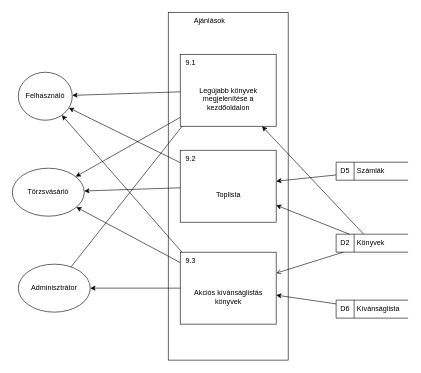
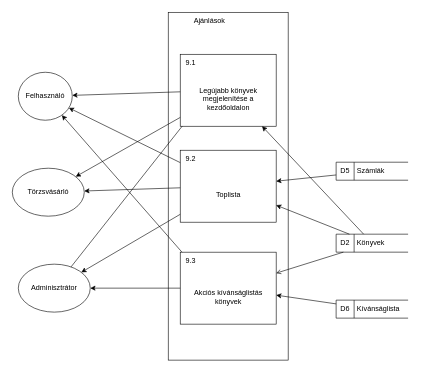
- <mxCell id="22" value="" style="endArrow=classic;html=1;rounded=0;verticalAlign=bottom;" edge="1" parent="1" source="10" target="14"><mxGeometry width="50" height="50" relative="1" as="geometry"><mxPoint x="360" y="214" as="sourcePoint" /><mxPoint x="300" y="217" as="targetPoint" /></mxGeometry></mxCell>
+ <mxCell id="23" value="" style="endArrow=classic;html=1;rounded=0;verticalAlign=bottom;" edge="1" parent="1" source="7" target="13"><mxGeometry width="50" height="50" relative="1" as="geometry"><mxPoint x="370" y="224" as="sourcePoint" /><mxPoint x="310" y="227" as="targetPoint" /></mxGeometry></mxCell>
